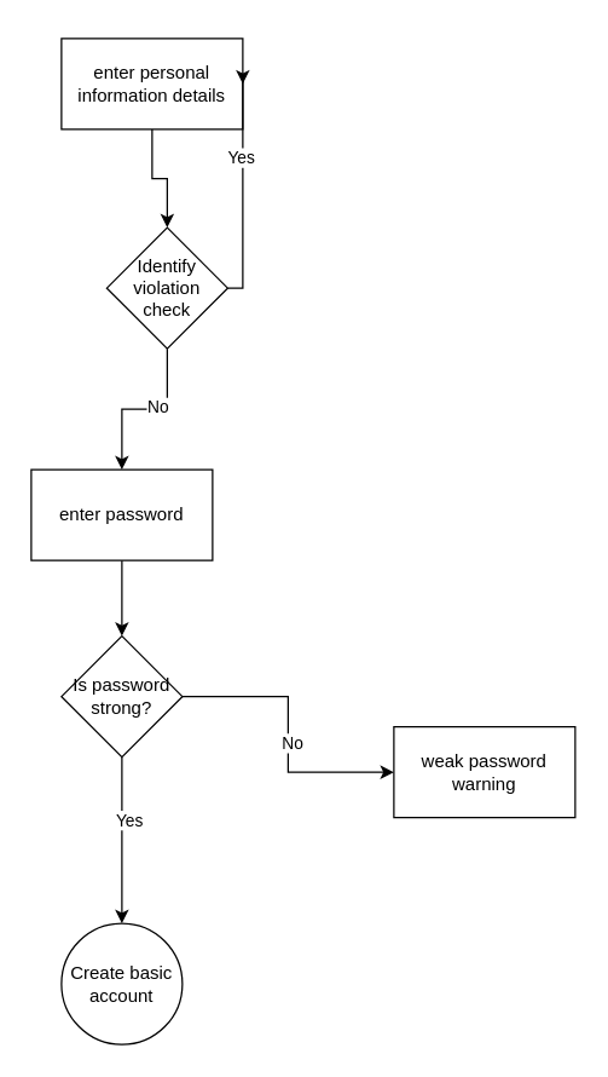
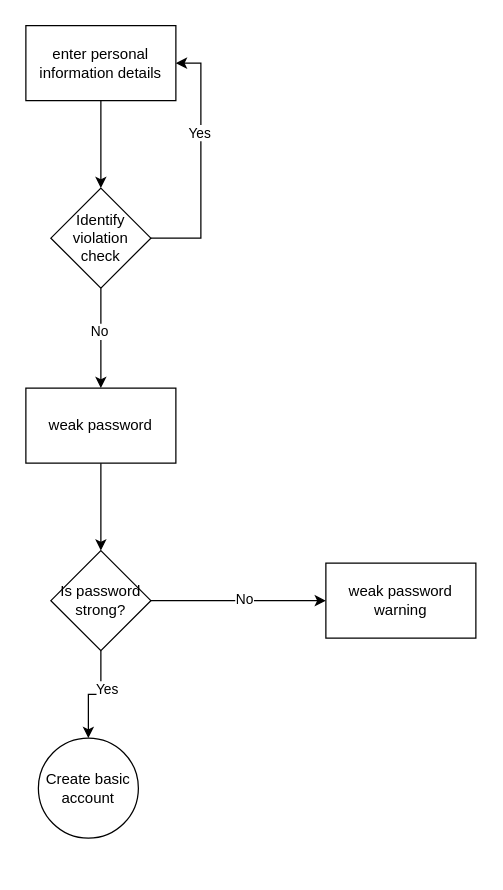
- <mxCell id="3" value="enter personal information details" style="rounded=0;whiteSpace=wrap;html=1;" vertex="1" parent="1"><mxGeometry x="40" y="25" width="120" height="60" as="geometry" /></mxCell>
+ <mxCell id="3" value="enter personal information details" style="rounded=0;whiteSpace=wrap;html=1;" vertex="1" parent="1"><mxGeometry x="20" y="20" width="120" height="60" as="geometry" /></mxCell>
- <mxCell id="8" value="Identify violation check" style="rhombus;whiteSpace=wrap;html=1;" vertex="1" parent="1"><mxGeometry x="70" y="150" width="80" height="80" as="geometry" /></mxCell>
+ <mxCell id="8" value="Identify violation check" style="rhombus;whiteSpace=wrap;html=1;" vertex="1" parent="1"><mxGeometry x="40" y="150" width="80" height="80" as="geometry" /></mxCell>
- <mxCell id="10" value="enter password" style="rounded=0;whiteSpace=wrap;html=1;" vertex="1" parent="1"><mxGeometry x="20" y="310" width="120" height="60" as="geometry" /></mxCell>
+ <mxCell id="10" value="weak password" style="rounded=0;whiteSpace=wrap;html=1;" vertex="1" parent="1"><mxGeometry x="20" y="310" width="120" height="60" as="geometry" /></mxCell>
- <mxCell id="15" value="Is password strong?" style="rhombus;whiteSpace=wrap;html=1;" vertex="1" parent="1"><mxGeometry x="40" y="420" width="80" height="80" as="geometry" /></mxCell>
+ <mxCell id="15" value="Is password strong?" style="rhombus;whiteSpace=wrap;html=1;" vertex="1" parent="1"><mxGeometry x="40" y="440" width="80" height="80" as="geometry" /></mxCell>
- <mxCell id="17" value="weak password warning" style="rounded=0;whiteSpace=wrap;html=1;" vertex="1" parent="1"><mxGeometry x="260" y="480" width="120" height="60" as="geometry" /></mxCell>
+ <mxCell id="17" value="weak password warning" style="rounded=0;whiteSpace=wrap;html=1;" vertex="1" parent="1"><mxGeometry x="260" y="450" width="120" height="60" as="geometry" /></mxCell>
- <mxCell id="16" value="Create basic account" style="ellipse;whiteSpace=wrap;html=1;aspect=fixed;" vertex="1" parent="1"><mxGeometry x="40" y="610" width="80" height="80" as="geometry" /></mxCell>
+ <mxCell id="16" value="Create basic account" style="ellipse;whiteSpace=wrap;html=1;aspect=fixed;" vertex="1" parent="1"><mxGeometry x="30" y="590" width="80" height="80" as="geometry" /></mxCell>
